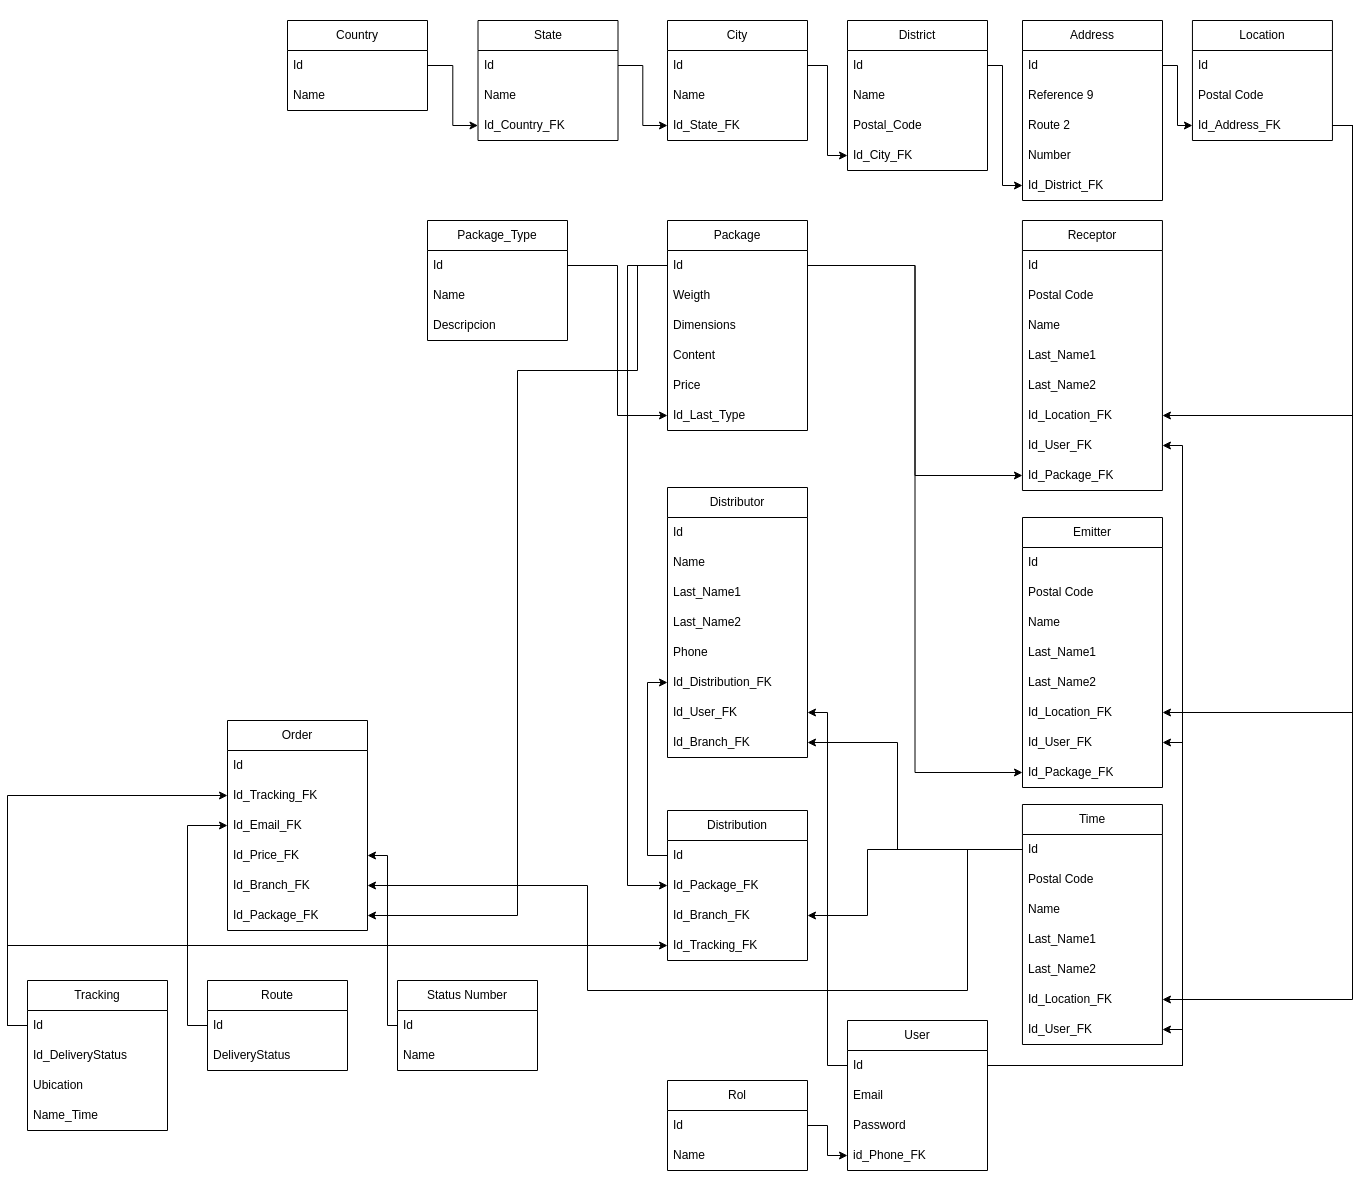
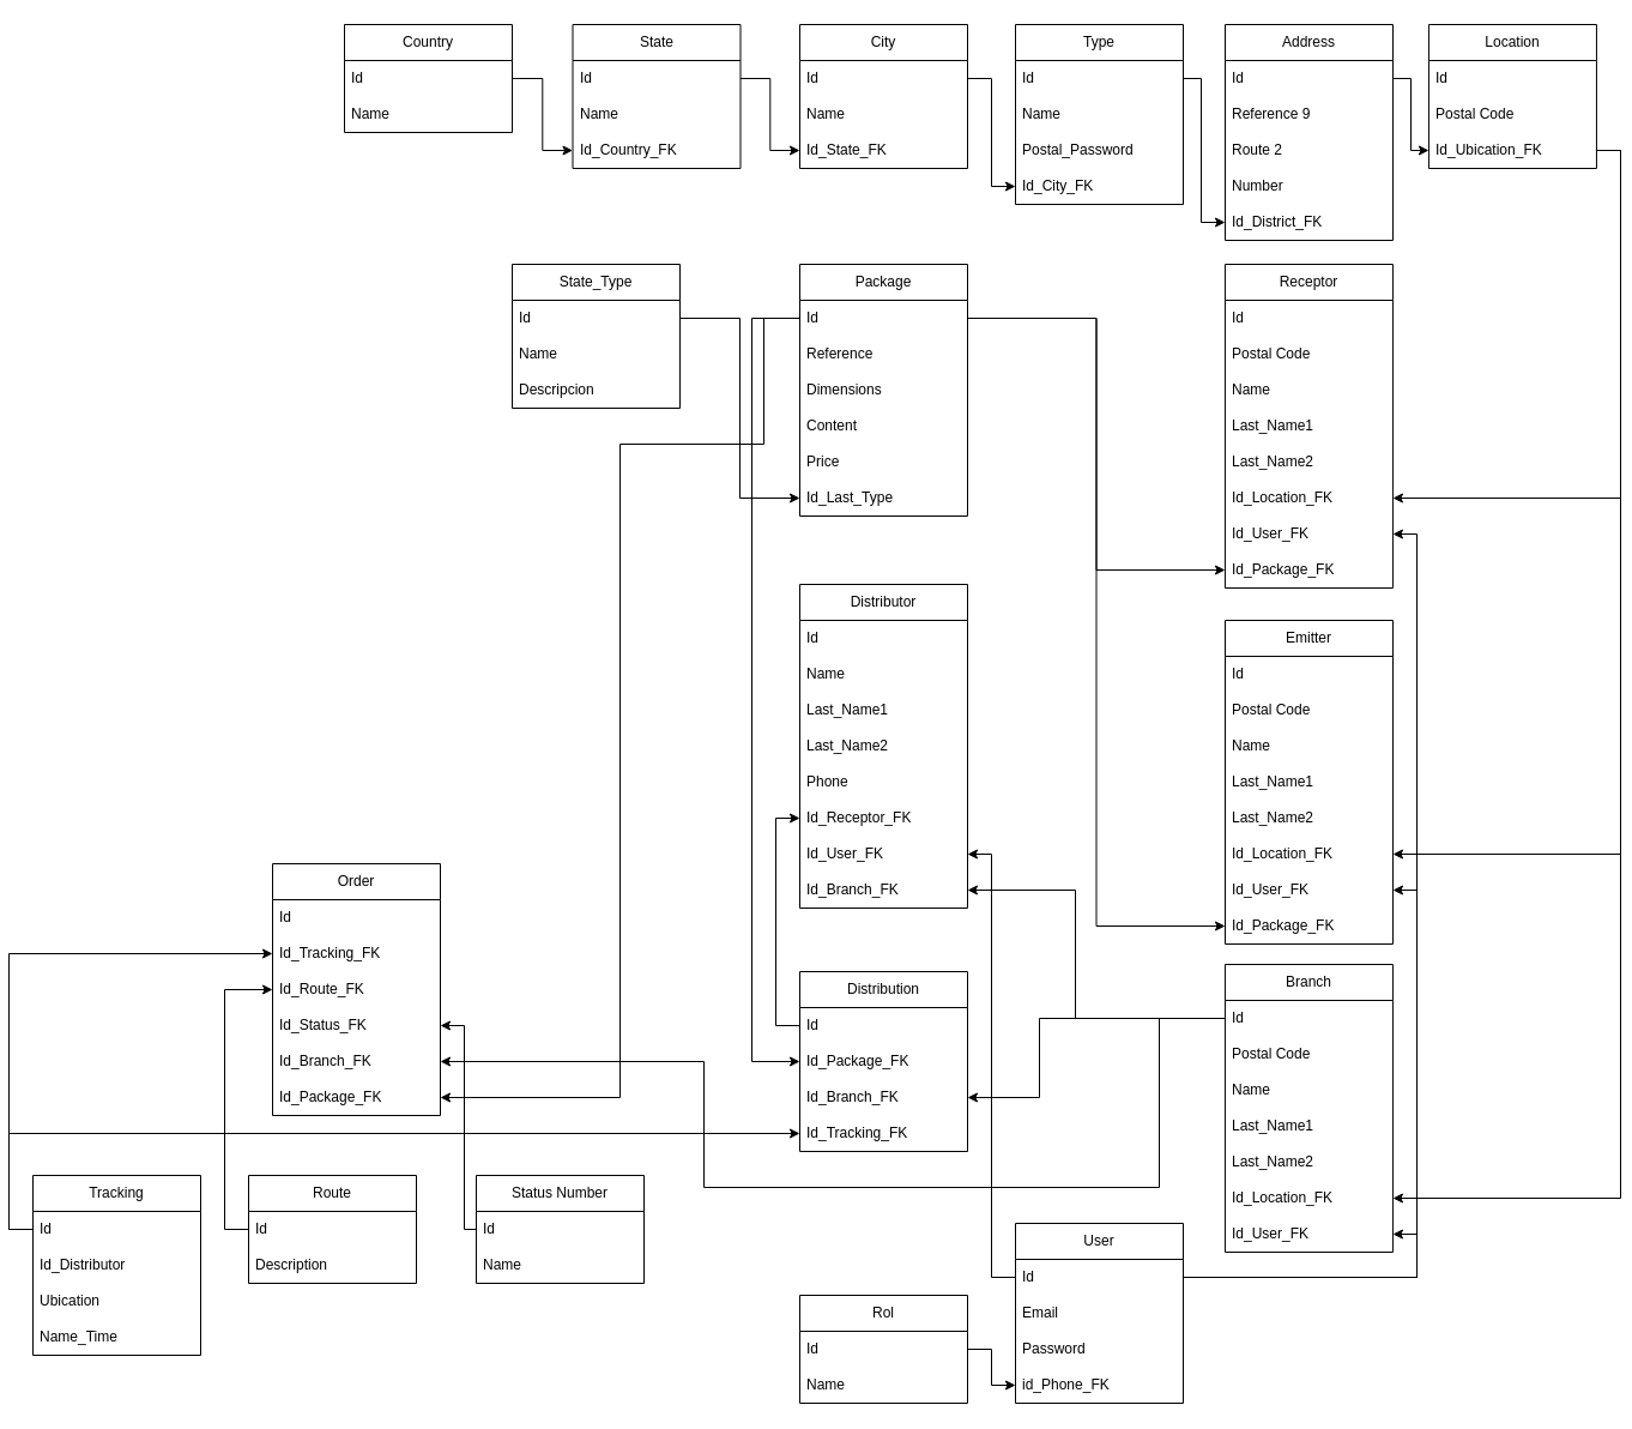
- <mxCell id="13" value="District" style="swimlane;fontStyle=0;childLayout=stackLayout;horizontal=1;startSize=30;horizontalStack=0;resizeParent=1;resizeParentMax=0;resizeLast=0;collapsible=1;marginBottom=0;whiteSpace=wrap;html=1;" vertex="1" parent="1"><mxGeometry x="840" y="20" width="140" height="150" as="geometry" /></mxCell>
+ <mxCell id="13" value="Type" style="swimlane;fontStyle=0;childLayout=stackLayout;horizontal=1;startSize=30;horizontalStack=0;resizeParent=1;resizeParentMax=0;resizeLast=0;collapsible=1;marginBottom=0;whiteSpace=wrap;html=1;" vertex="1" parent="1"><mxGeometry x="840" y="20" width="140" height="150" as="geometry" /></mxCell>
- <mxCell id="16" value="Postal_Code" style="text;strokeColor=none;fillColor=none;align=left;verticalAlign=middle;spacingLeft=4;spacingRight=4;overflow=hidden;points=[[0,0.5],[1,0.5]];portConstraint=eastwest;rotatable=0;whiteSpace=wrap;html=1;" vertex="1" parent="13"><mxGeometry y="90" width="140" height="30" as="geometry" /></mxCell>
+ <mxCell id="16" value="Postal_Password" style="text;strokeColor=none;fillColor=none;align=left;verticalAlign=middle;spacingLeft=4;spacingRight=4;overflow=hidden;points=[[0,0.5],[1,0.5]];portConstraint=eastwest;rotatable=0;whiteSpace=wrap;html=1;" vertex="1" parent="13"><mxGeometry y="90" width="140" height="30" as="geometry" /></mxCell>
- <mxCell id="31" value="Id_Address_FK" style="text;strokeColor=none;fillColor=none;align=left;verticalAlign=middle;spacingLeft=4;spacingRight=4;overflow=hidden;points=[[0,0.5],[1,0.5]];portConstraint=eastwest;rotatable=0;whiteSpace=wrap;html=1;" vertex="1" parent="28"><mxGeometry y="90" width="140" height="30" as="geometry" /></mxCell>
+ <mxCell id="31" value="Id_Ubication_FK" style="text;strokeColor=none;fillColor=none;align=left;verticalAlign=middle;spacingLeft=4;spacingRight=4;overflow=hidden;points=[[0,0.5],[1,0.5]];portConstraint=eastwest;rotatable=0;whiteSpace=wrap;html=1;" vertex="1" parent="28"><mxGeometry y="90" width="140" height="30" as="geometry" /></mxCell>
- <mxCell id="77" value="Package_Type" style="swimlane;fontStyle=0;childLayout=stackLayout;horizontal=1;startSize=30;horizontalStack=0;resizeParent=1;resizeParentMax=0;resizeLast=0;collapsible=1;marginBottom=0;whiteSpace=wrap;html=1;" vertex="1" parent="1"><mxGeometry x="420" y="220" width="140" height="120" as="geometry" /></mxCell>
+ <mxCell id="77" value="State_Type" style="swimlane;fontStyle=0;childLayout=stackLayout;horizontal=1;startSize=30;horizontalStack=0;resizeParent=1;resizeParentMax=0;resizeLast=0;collapsible=1;marginBottom=0;whiteSpace=wrap;html=1;" vertex="1" parent="1"><mxGeometry x="420" y="220" width="140" height="120" as="geometry" /></mxCell>
- <mxCell id="72" value="Weigth" style="text;strokeColor=none;fillColor=none;align=left;verticalAlign=middle;spacingLeft=4;spacingRight=4;overflow=hidden;points=[[0,0.5],[1,0.5]];portConstraint=eastwest;rotatable=0;whiteSpace=wrap;html=1;" vertex="1" parent="70"><mxGeometry y="60" width="140" height="30" as="geometry" /></mxCell>
+ <mxCell id="72" value="Reference" style="text;strokeColor=none;fillColor=none;align=left;verticalAlign=middle;spacingLeft=4;spacingRight=4;overflow=hidden;points=[[0,0.5],[1,0.5]];portConstraint=eastwest;rotatable=0;whiteSpace=wrap;html=1;" vertex="1" parent="70"><mxGeometry y="60" width="140" height="30" as="geometry" /></mxCell>
- <mxCell id="90" value="Id_Distribution_FK" style="text;strokeColor=none;fillColor=none;align=left;verticalAlign=middle;spacingLeft=4;spacingRight=4;overflow=hidden;points=[[0,0.5],[1,0.5]];portConstraint=eastwest;rotatable=0;whiteSpace=wrap;html=1;" vertex="1" parent="84"><mxGeometry y="180" width="140" height="30" as="geometry" /></mxCell>
+ <mxCell id="90" value="Id_Receptor_FK" style="text;strokeColor=none;fillColor=none;align=left;verticalAlign=middle;spacingLeft=4;spacingRight=4;overflow=hidden;points=[[0,0.5],[1,0.5]];portConstraint=eastwest;rotatable=0;whiteSpace=wrap;html=1;" vertex="1" parent="84"><mxGeometry y="180" width="140" height="30" as="geometry" /></mxCell>
- <mxCell id="51" value="Time" style="swimlane;fontStyle=0;childLayout=stackLayout;horizontal=1;startSize=30;horizontalStack=0;resizeParent=1;resizeParentMax=0;resizeLast=0;collapsible=1;marginBottom=0;whiteSpace=wrap;html=1;" vertex="1" parent="1"><mxGeometry x="1014.95" y="804" width="140" height="240" as="geometry" /></mxCell>
+ <mxCell id="51" value="Branch" style="swimlane;fontStyle=0;childLayout=stackLayout;horizontal=1;startSize=30;horizontalStack=0;resizeParent=1;resizeParentMax=0;resizeLast=0;collapsible=1;marginBottom=0;whiteSpace=wrap;html=1;" vertex="1" parent="1"><mxGeometry x="1014.95" y="804" width="140" height="240" as="geometry" /></mxCell>
- <mxCell id="121" value="Id_Email_FK" style="text;strokeColor=none;fillColor=none;align=left;verticalAlign=middle;spacingLeft=4;spacingRight=4;overflow=hidden;points=[[0,0.5],[1,0.5]];portConstraint=eastwest;rotatable=0;whiteSpace=wrap;html=1;" vertex="1" parent="118"><mxGeometry y="90" width="140" height="30" as="geometry" /></mxCell>
+ <mxCell id="121" value="Id_Route_FK" style="text;strokeColor=none;fillColor=none;align=left;verticalAlign=middle;spacingLeft=4;spacingRight=4;overflow=hidden;points=[[0,0.5],[1,0.5]];portConstraint=eastwest;rotatable=0;whiteSpace=wrap;html=1;" vertex="1" parent="118"><mxGeometry y="90" width="140" height="30" as="geometry" /></mxCell>
- <mxCell id="122" value="Id_Price_FK" style="text;strokeColor=none;fillColor=none;align=left;verticalAlign=middle;spacingLeft=4;spacingRight=4;overflow=hidden;points=[[0,0.5],[1,0.5]];portConstraint=eastwest;rotatable=0;whiteSpace=wrap;html=1;" vertex="1" parent="118"><mxGeometry y="120" width="140" height="30" as="geometry" /></mxCell>
+ <mxCell id="122" value="Id_Status_FK" style="text;strokeColor=none;fillColor=none;align=left;verticalAlign=middle;spacingLeft=4;spacingRight=4;overflow=hidden;points=[[0,0.5],[1,0.5]];portConstraint=eastwest;rotatable=0;whiteSpace=wrap;html=1;" vertex="1" parent="118"><mxGeometry y="120" width="140" height="30" as="geometry" /></mxCell>
- <mxCell id="115" value="Id_DeliveryStatus" style="text;strokeColor=none;fillColor=none;align=left;verticalAlign=middle;spacingLeft=4;spacingRight=4;overflow=hidden;points=[[0,0.5],[1,0.5]];portConstraint=eastwest;rotatable=0;whiteSpace=wrap;html=1;" vertex="1" parent="113"><mxGeometry y="60" width="140" height="30" as="geometry" /></mxCell>
+ <mxCell id="115" value="Id_Distributor" style="text;strokeColor=none;fillColor=none;align=left;verticalAlign=middle;spacingLeft=4;spacingRight=4;overflow=hidden;points=[[0,0.5],[1,0.5]];portConstraint=eastwest;rotatable=0;whiteSpace=wrap;html=1;" vertex="1" parent="113"><mxGeometry y="60" width="140" height="30" as="geometry" /></mxCell>
- <mxCell id="109" value="DeliveryStatus" style="text;strokeColor=none;fillColor=none;align=left;verticalAlign=middle;spacingLeft=4;spacingRight=4;overflow=hidden;points=[[0,0.5],[1,0.5]];portConstraint=eastwest;rotatable=0;whiteSpace=wrap;html=1;" vertex="1" parent="107"><mxGeometry y="60" width="140" height="30" as="geometry" /></mxCell>
+ <mxCell id="109" value="Description" style="text;strokeColor=none;fillColor=none;align=left;verticalAlign=middle;spacingLeft=4;spacingRight=4;overflow=hidden;points=[[0,0.5],[1,0.5]];portConstraint=eastwest;rotatable=0;whiteSpace=wrap;html=1;" vertex="1" parent="107"><mxGeometry y="60" width="140" height="30" as="geometry" /></mxCell>
